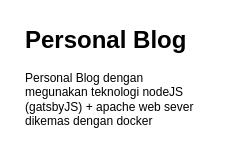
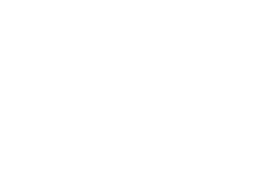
- <mxCell id="2" value="&lt;h1&gt;Personal Blog&lt;br&gt;&lt;/h1&gt;&lt;p&gt;Personal Blog dengan megunakan teknologi nodeJS (gatsbyJS) + apache web sever dikemas dengan docker&lt;br&gt;&lt;/p&gt;" style="text;html=1;strokeColor=none;fillColor=none;spacing=5;spacingTop=-20;whiteSpace=wrap;overflow=hidden;rounded=0;" vertex="1" parent="1"><mxGeometry x="20" y="20" width="190" height="120" as="geometry" /></mxCell>
